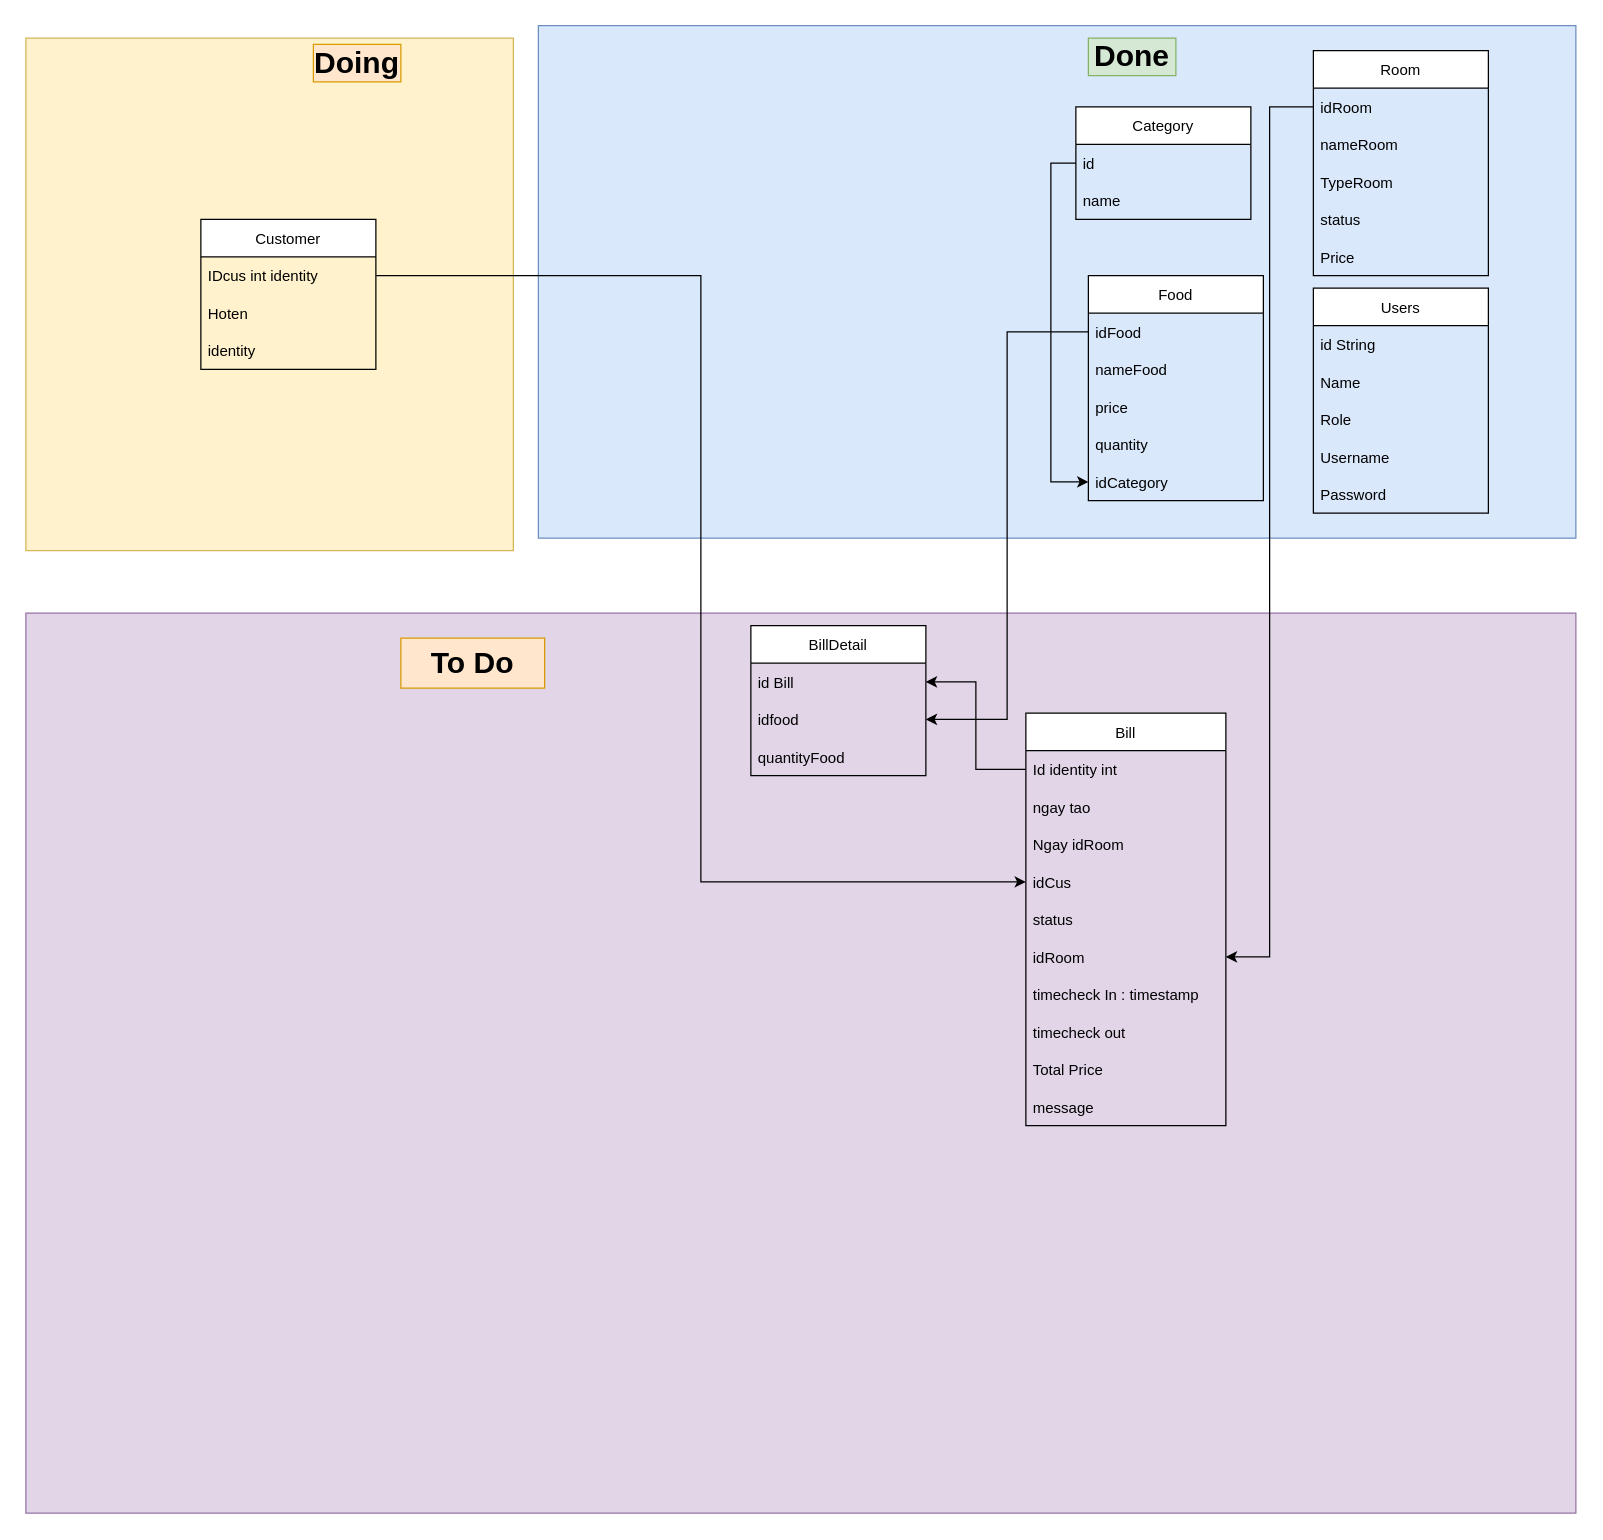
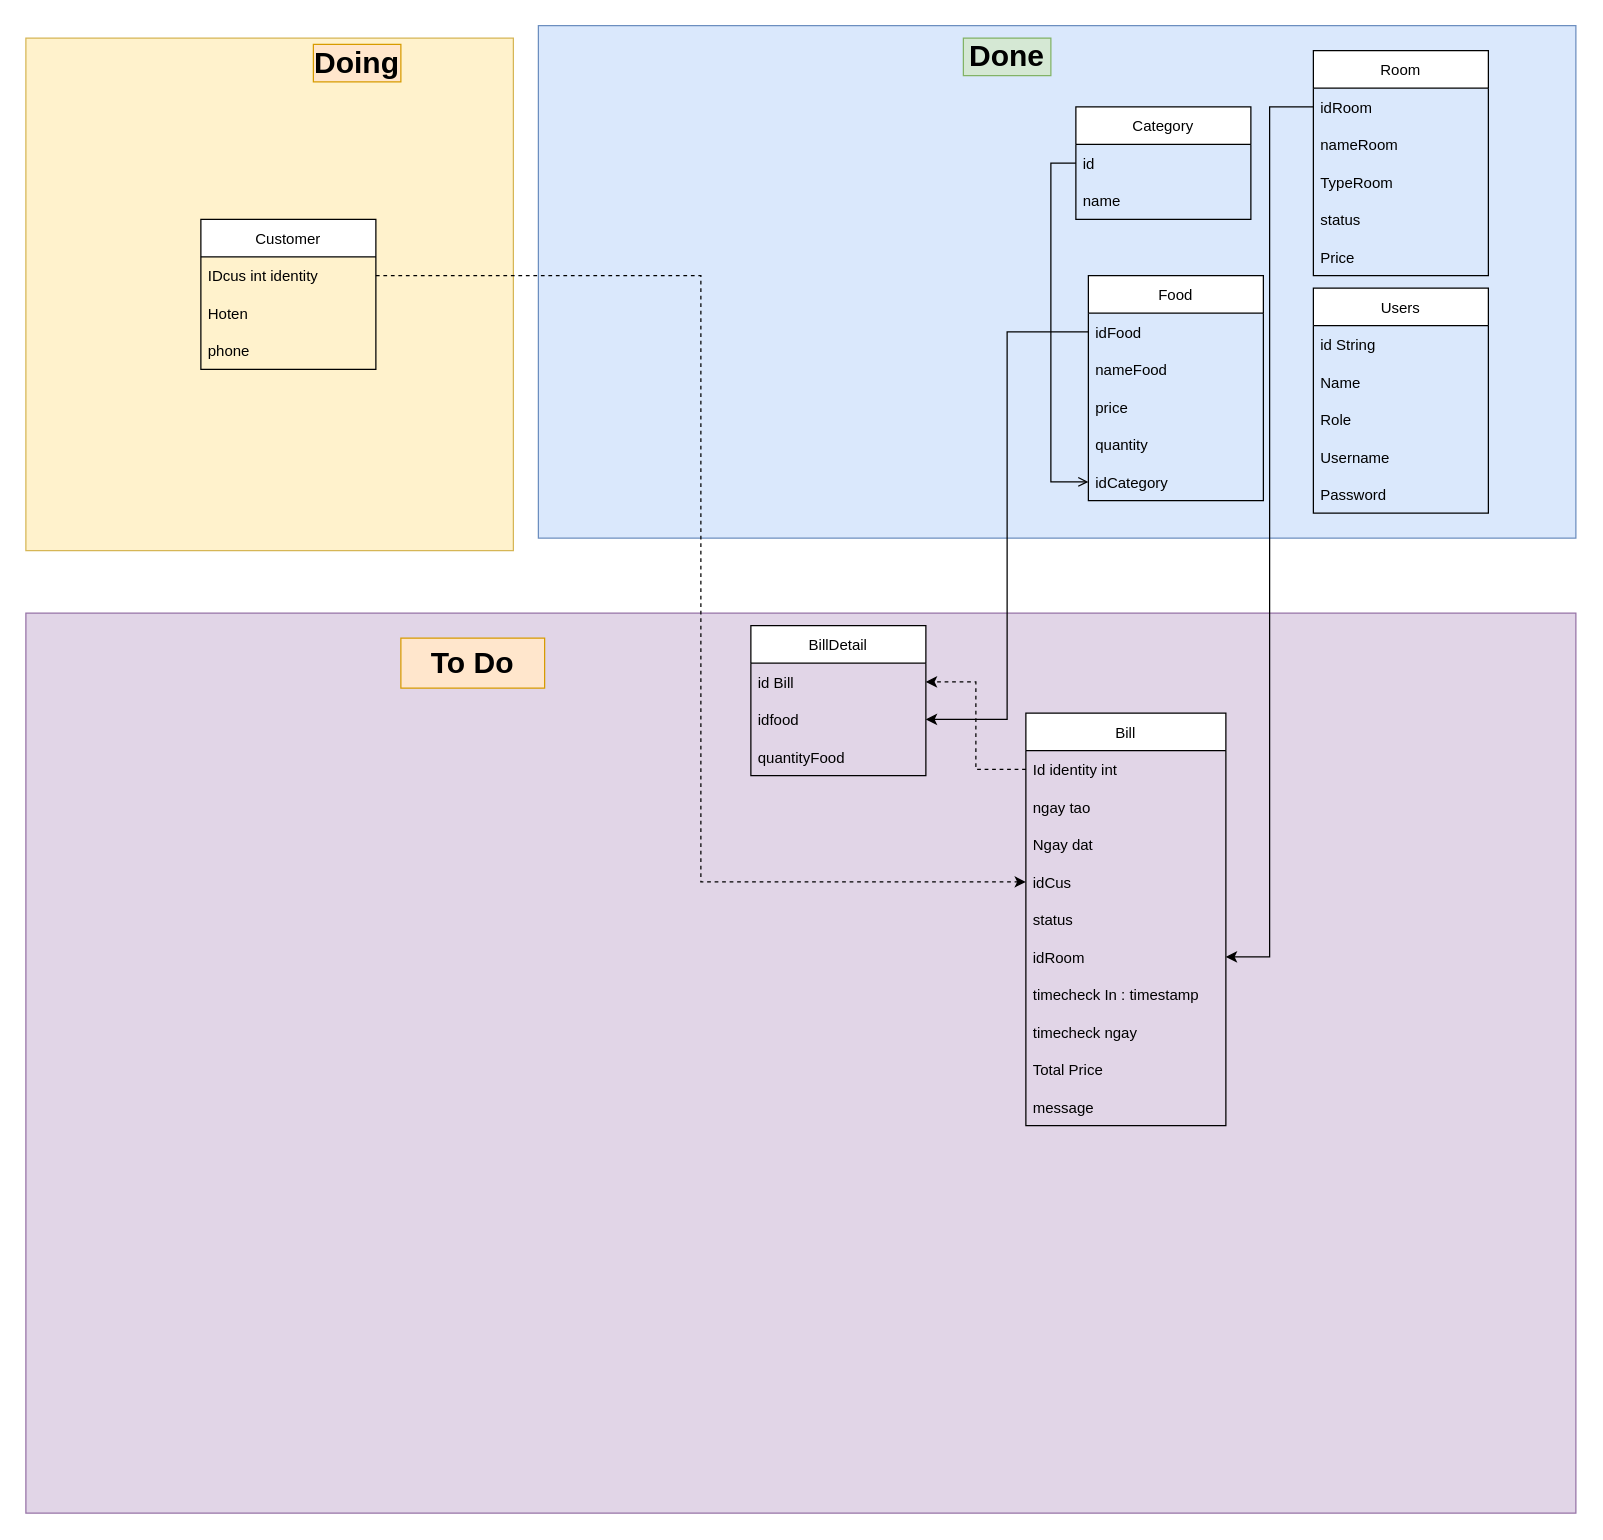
- <mxCell id="50" value="&lt;font style=&quot;font-size: 24px&quot;&gt;&lt;b&gt;Done&lt;/b&gt;&lt;/font&gt;" style="text;html=1;strokeColor=#82b366;fillColor=#d5e8d4;align=center;verticalAlign=middle;whiteSpace=wrap;rounded=0;" vertex="1" parent="1"><mxGeometry x="870" y="30" width="70" height="30" as="geometry" /></mxCell>
+ <mxCell id="50" value="&lt;font style=&quot;font-size: 24px&quot;&gt;&lt;b&gt;Done&lt;/b&gt;&lt;/font&gt;" style="text;html=1;strokeColor=#82b366;fillColor=#d5e8d4;align=center;verticalAlign=middle;whiteSpace=wrap;rounded=0;" vertex="1" parent="1"><mxGeometry x="770" y="30" width="70" height="30" as="geometry" /></mxCell>
- <mxCell id="8" value="identity" style="text;strokeColor=none;fillColor=none;align=left;verticalAlign=middle;spacingLeft=4;spacingRight=4;overflow=hidden;points=[[0,0.5],[1,0.5]];portConstraint=eastwest;rotatable=0;" parent="5" vertex="1"><mxGeometry y="90" width="140" height="30" as="geometry" /></mxCell>
+ <mxCell id="8" value="phone" style="text;strokeColor=none;fillColor=none;align=left;verticalAlign=middle;spacingLeft=4;spacingRight=4;overflow=hidden;points=[[0,0.5],[1,0.5]];portConstraint=eastwest;rotatable=0;" parent="5" vertex="1"><mxGeometry y="90" width="140" height="30" as="geometry" /></mxCell>
- <mxCell id="48" style="edgeStyle=orthogonalEdgeStyle;rounded=0;orthogonalLoop=1;jettySize=auto;html=1;entryX=0;entryY=0.5;entryDx=0;entryDy=0;exitX=0;exitY=0.5;exitDx=0;exitDy=0;" parent="1" source="46" target="26" edge="1"><mxGeometry relative="1" as="geometry" /></mxCell>
+ <mxCell id="48" style="edgeStyle=orthogonalEdgeStyle;rounded=0;orthogonalLoop=1;jettySize=auto;html=1;entryX=0;entryY=0.5;entryDx=0;entryDy=0;exitX=0;exitY=0.5;exitDx=0;exitDy=0;endArrow=open;" parent="1" source="46" target="26" edge="1"><mxGeometry relative="1" as="geometry" /></mxCell>
- <mxCell id="38" style="edgeStyle=orthogonalEdgeStyle;rounded=0;orthogonalLoop=1;jettySize=auto;html=1;entryX=0;entryY=0.5;entryDx=0;entryDy=0;" parent="1" source="6" target="31" edge="1"><mxGeometry relative="1" as="geometry" /></mxCell>
+ <mxCell id="38" style="edgeStyle=orthogonalEdgeStyle;rounded=0;orthogonalLoop=1;jettySize=auto;html=1;entryX=0;entryY=0.5;entryDx=0;entryDy=0;dashed=1;" parent="1" source="6" target="31" edge="1"><mxGeometry relative="1" as="geometry" /></mxCell>
- <mxCell id="44" style="edgeStyle=orthogonalEdgeStyle;rounded=0;orthogonalLoop=1;jettySize=auto;html=1;entryX=1;entryY=0.5;entryDx=0;entryDy=0;" parent="1" source="28" target="40" edge="1"><mxGeometry relative="1" as="geometry" /></mxCell>
+ <mxCell id="44" style="edgeStyle=orthogonalEdgeStyle;rounded=0;orthogonalLoop=1;jettySize=auto;html=1;entryX=1;entryY=0.5;entryDx=0;entryDy=0;dashed=1;" parent="1" source="28" target="40" edge="1"><mxGeometry relative="1" as="geometry" /></mxCell>
- <mxCell id="30" value="Ngay idRoom" style="text;strokeColor=none;fillColor=none;align=left;verticalAlign=middle;spacingLeft=4;spacingRight=4;overflow=hidden;points=[[0,0.5],[1,0.5]];portConstraint=eastwest;rotatable=0;" parent="27" vertex="1"><mxGeometry y="90" width="160" height="30" as="geometry" /></mxCell>
+ <mxCell id="30" value="Ngay dat" style="text;strokeColor=none;fillColor=none;align=left;verticalAlign=middle;spacingLeft=4;spacingRight=4;overflow=hidden;points=[[0,0.5],[1,0.5]];portConstraint=eastwest;rotatable=0;" parent="27" vertex="1"><mxGeometry y="90" width="160" height="30" as="geometry" /></mxCell>
- <mxCell id="35" value="timecheck out" style="text;strokeColor=none;fillColor=none;align=left;verticalAlign=middle;spacingLeft=4;spacingRight=4;overflow=hidden;points=[[0,0.5],[1,0.5]];portConstraint=eastwest;rotatable=0;" parent="27" vertex="1"><mxGeometry y="240" width="160" height="30" as="geometry" /></mxCell>
+ <mxCell id="35" value="timecheck ngay" style="text;strokeColor=none;fillColor=none;align=left;verticalAlign=middle;spacingLeft=4;spacingRight=4;overflow=hidden;points=[[0,0.5],[1,0.5]];portConstraint=eastwest;rotatable=0;" parent="27" vertex="1"><mxGeometry y="240" width="160" height="30" as="geometry" /></mxCell>
